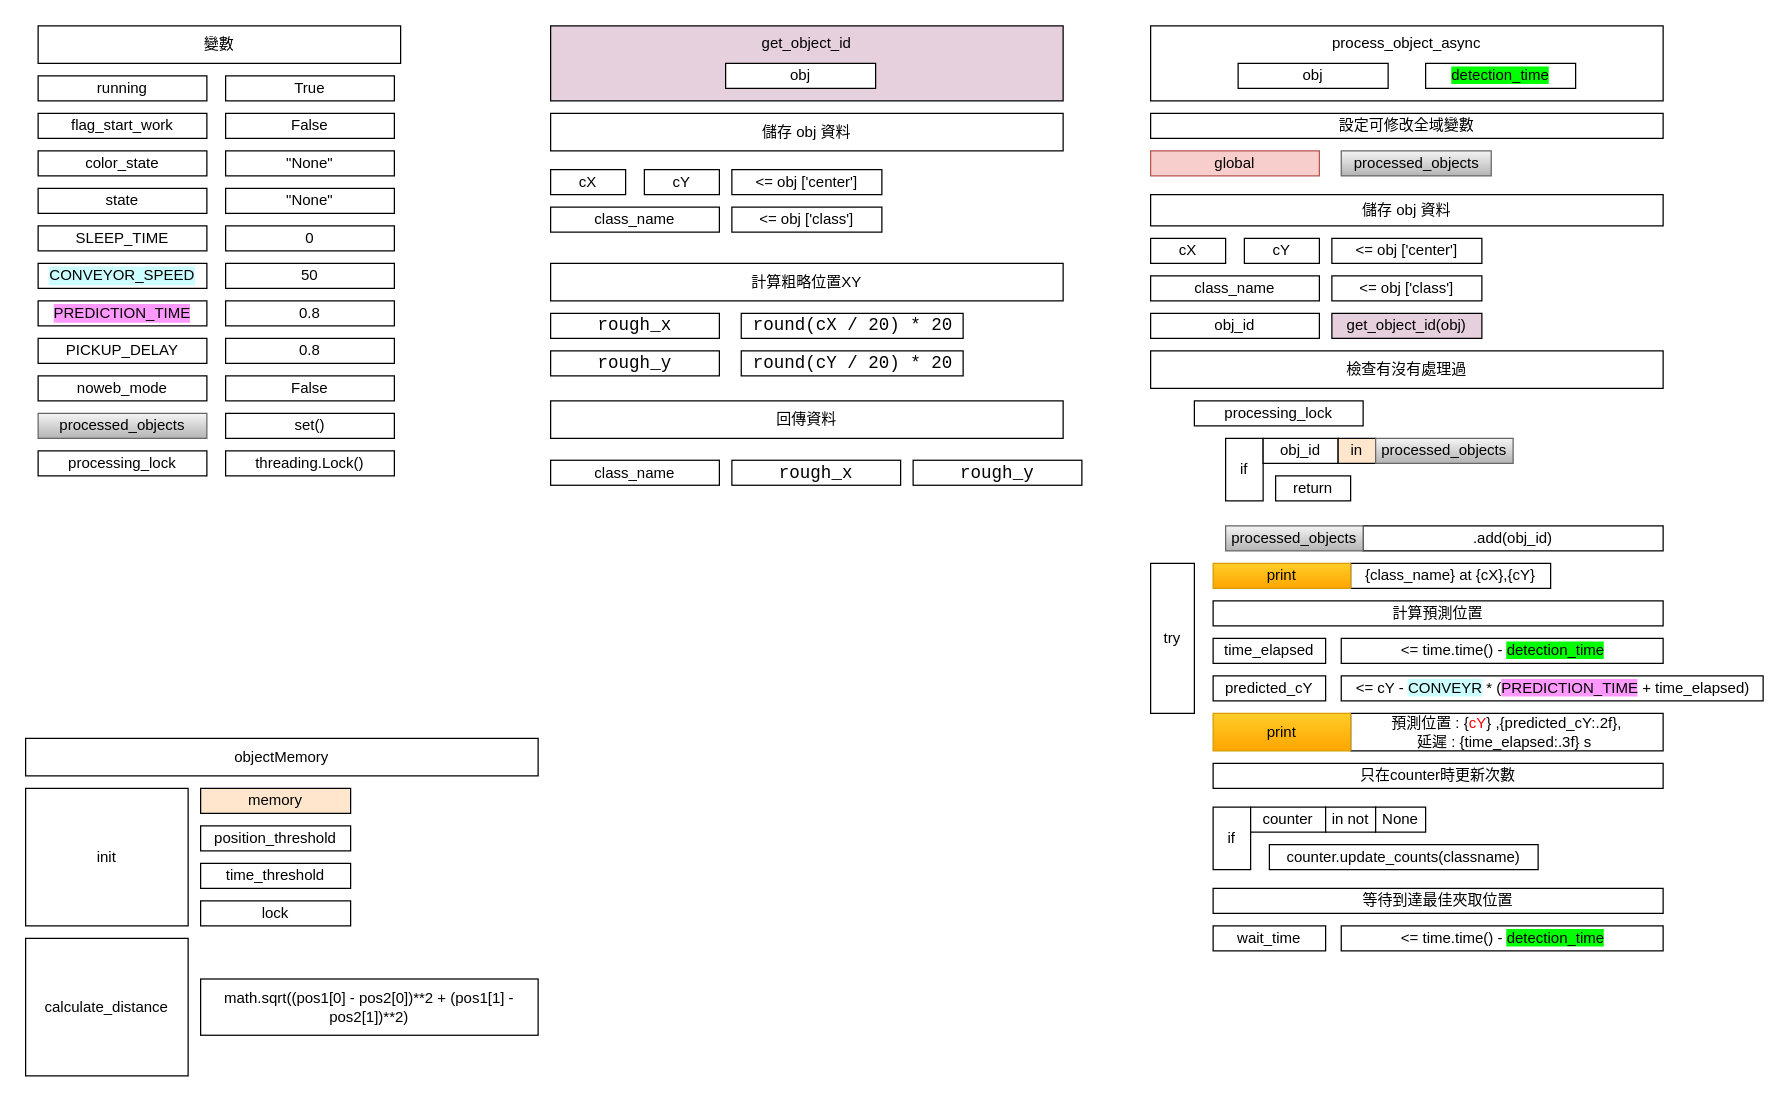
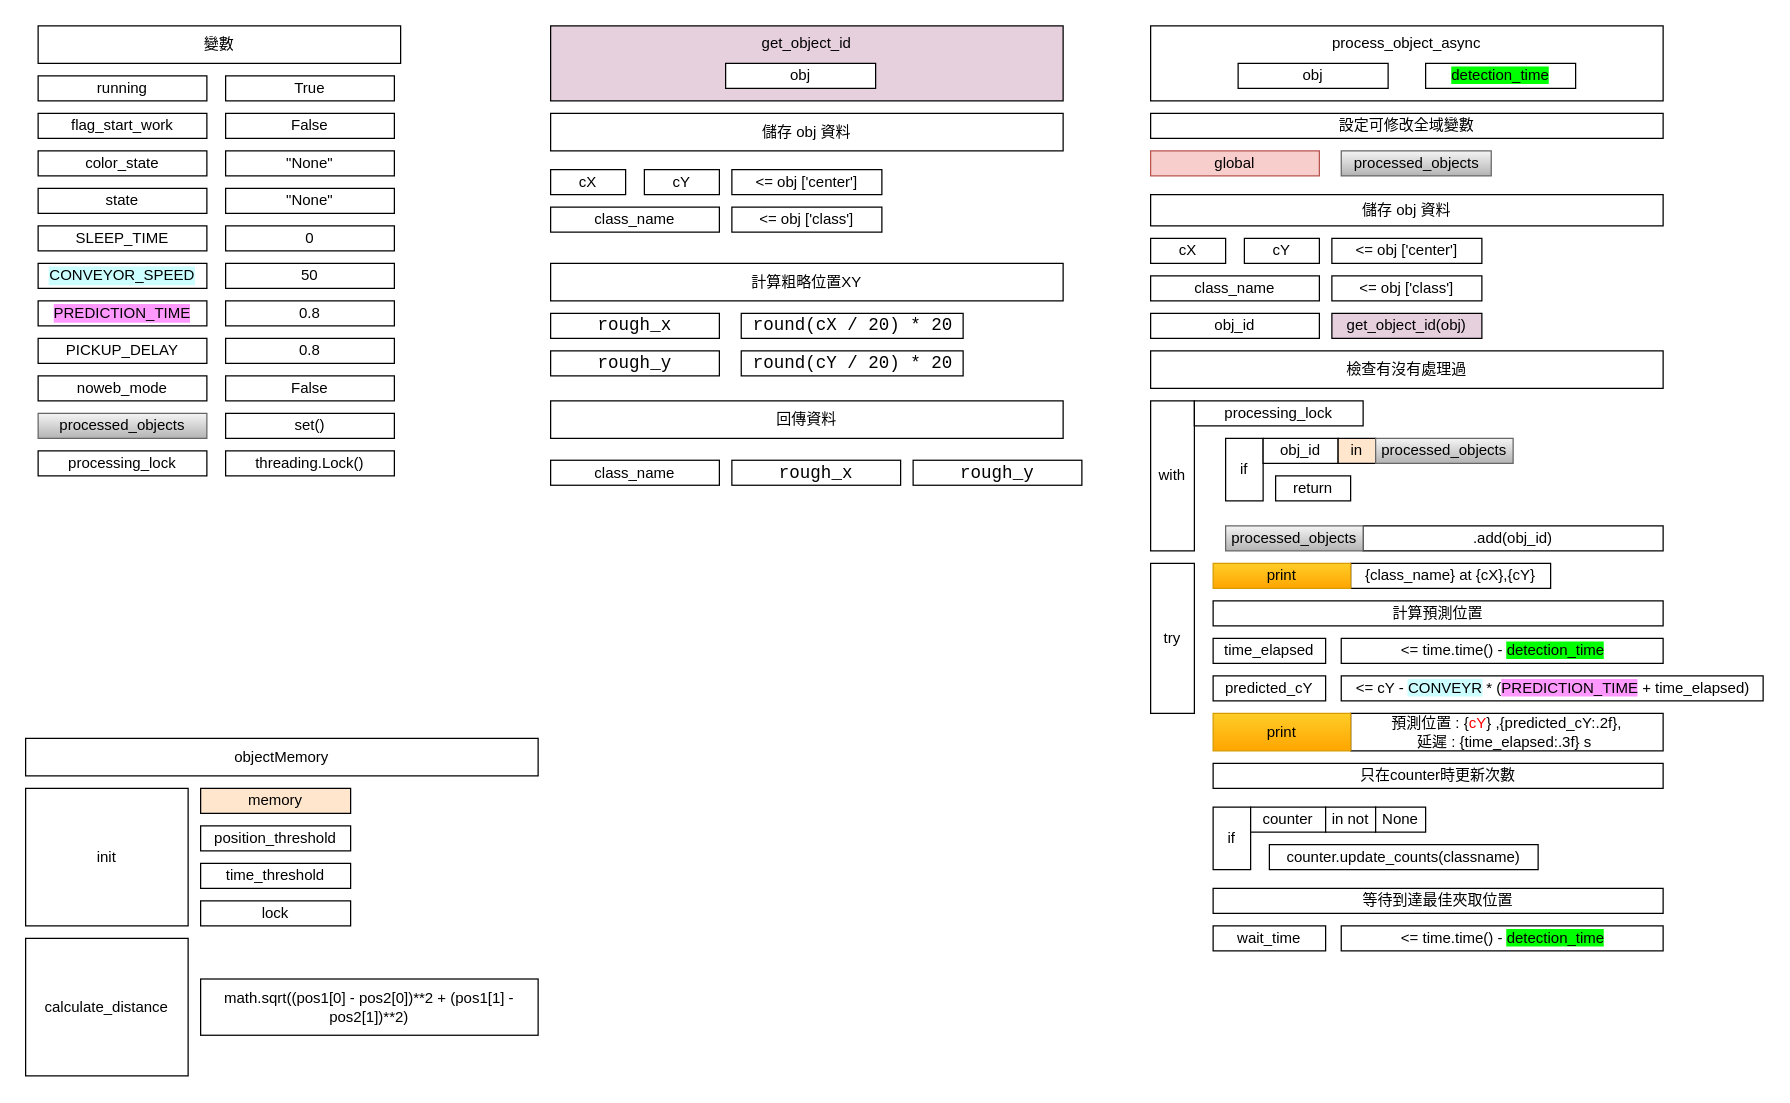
+ <mxCell id="40" value="with" style="rounded=0;whiteSpace=wrap;html=1;" vertex="1" parent="1"><mxGeometry x="920" y="320" width="35" height="120" as="geometry" /></mxCell>
